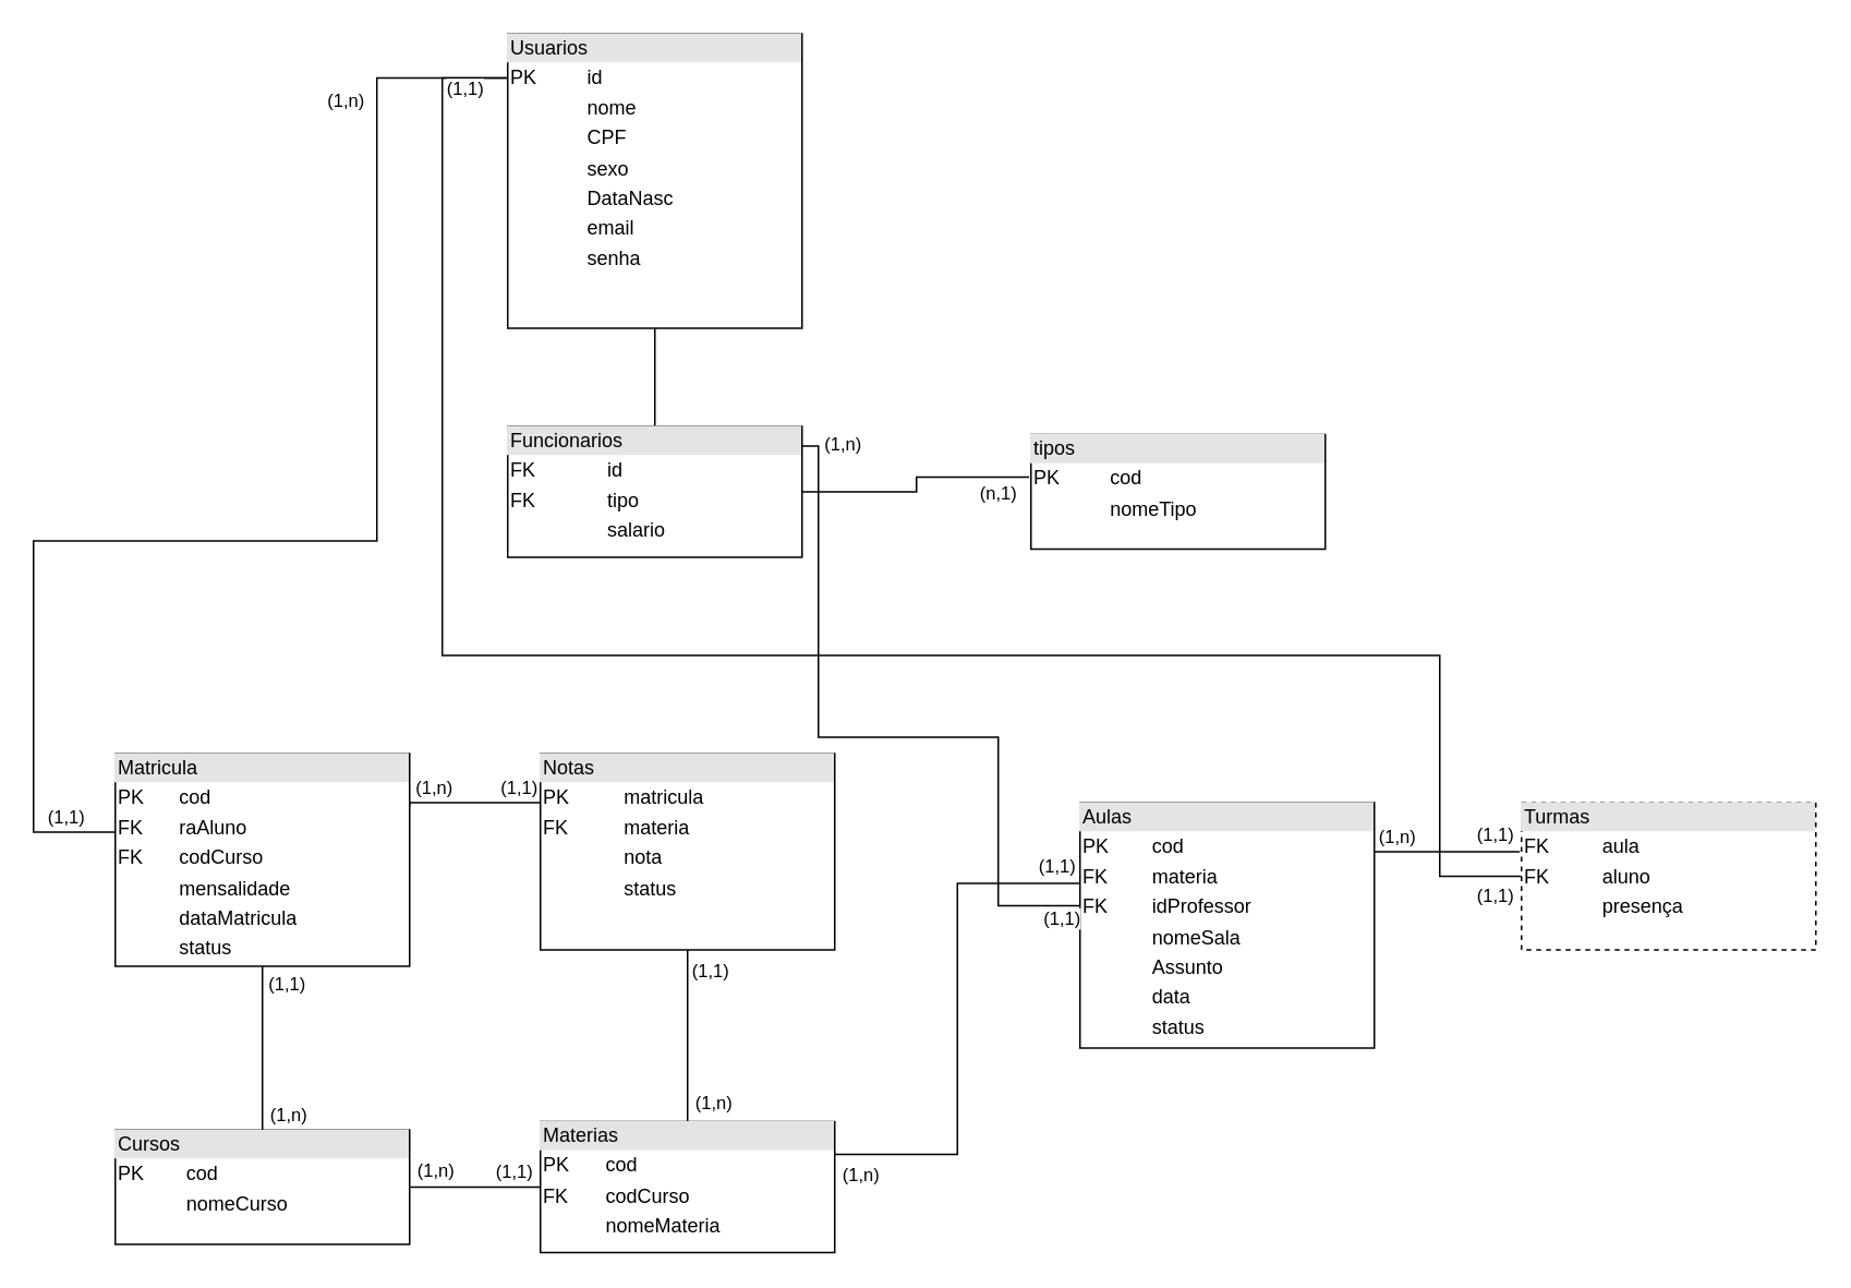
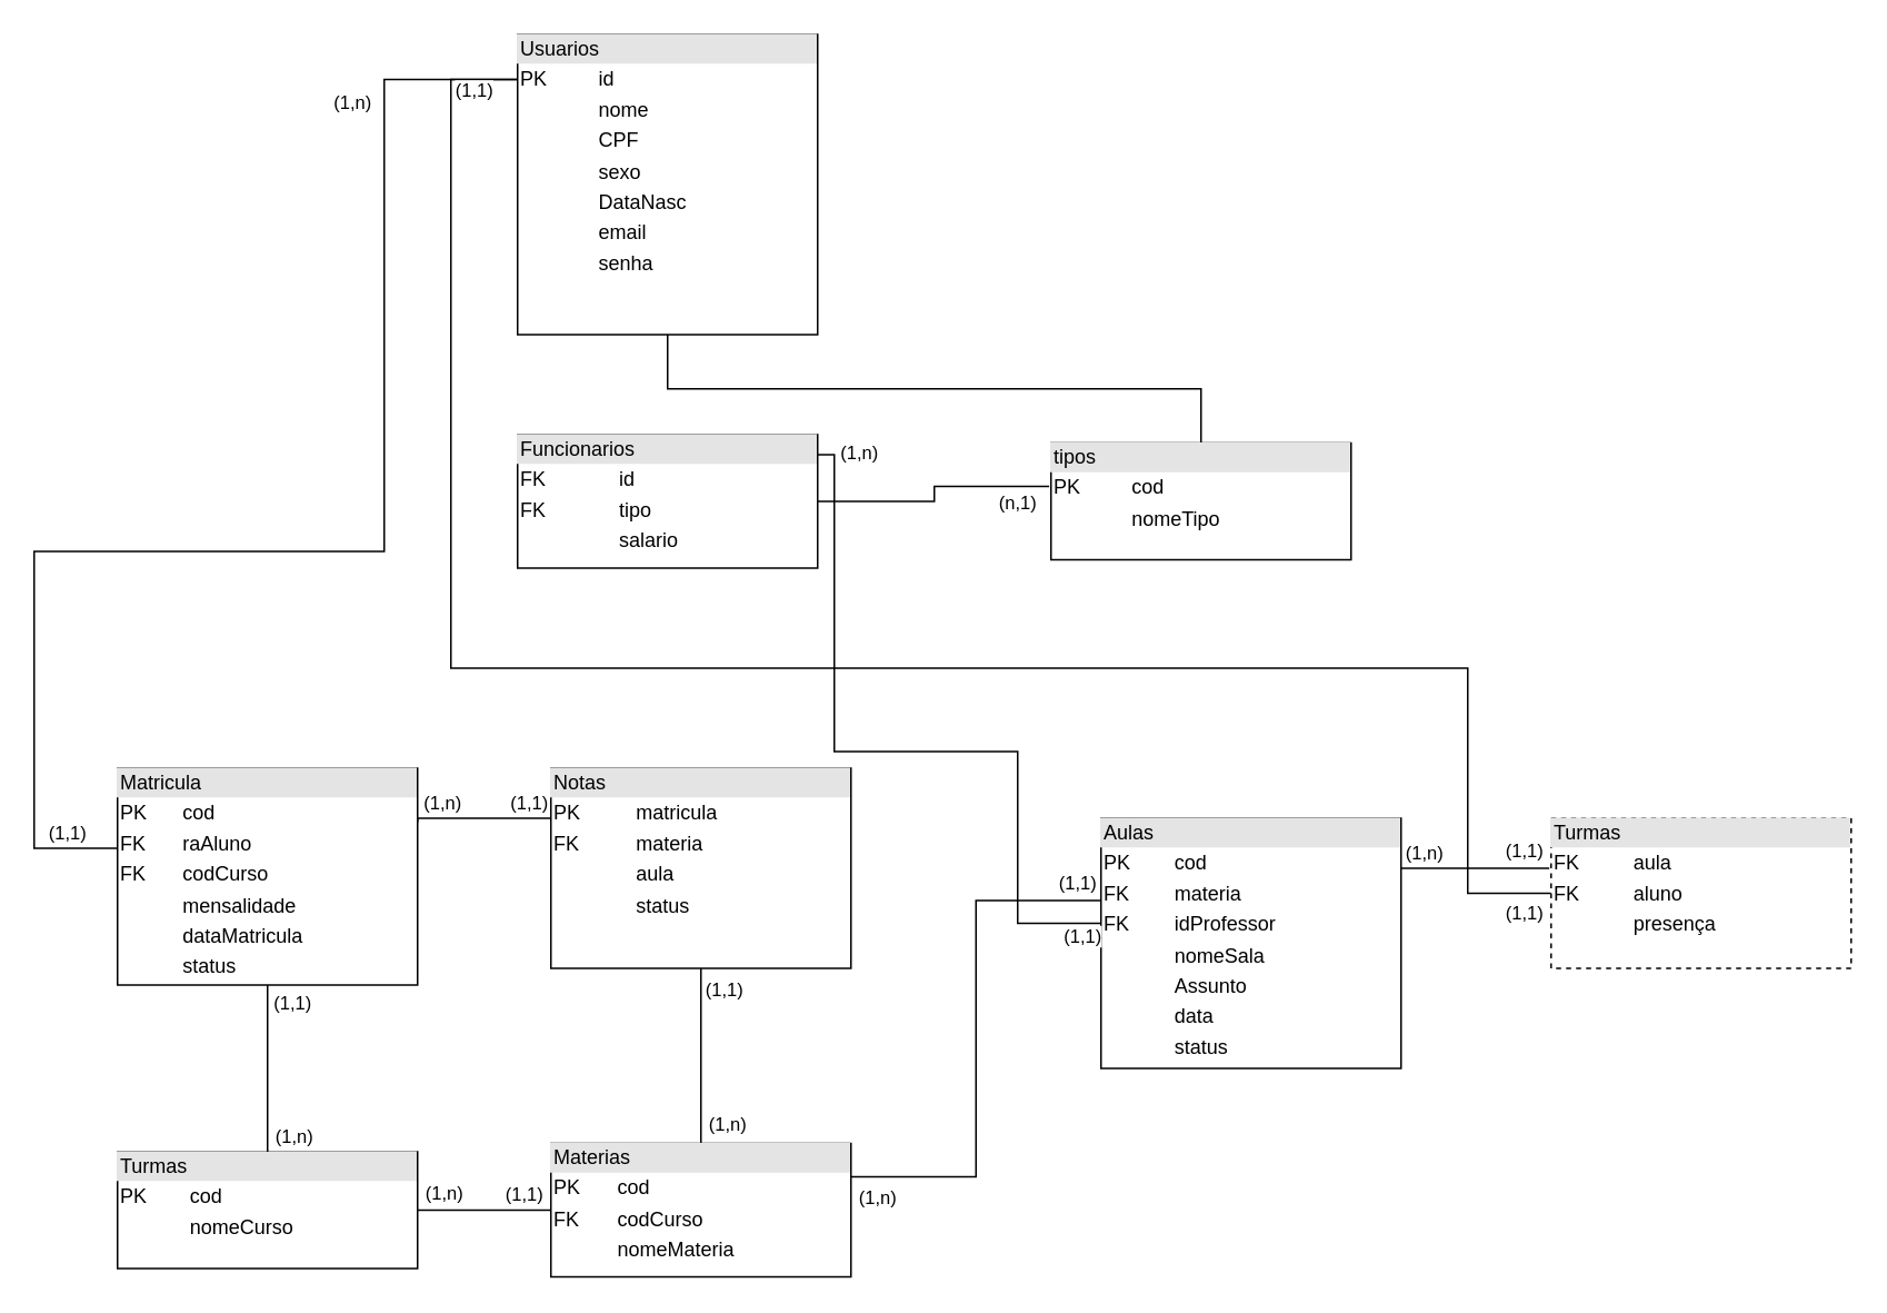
- <mxCell id="2" style="edgeStyle=orthogonalEdgeStyle;rounded=0;orthogonalLoop=1;jettySize=auto;html=1;exitX=0.5;exitY=1;exitDx=0;exitDy=0;entryX=0.5;entryY=0;entryDx=0;entryDy=0;endArrow=none;endFill=0;" parent="1" source="3" target="29" edge="1"><mxGeometry relative="1" as="geometry" /></mxCell>
+ <mxCell id="2" style="edgeStyle=orthogonalEdgeStyle;rounded=0;orthogonalLoop=1;jettySize=auto;html=1;exitX=0.5;exitY=1;exitDx=0;exitDy=0;endArrow=none;endFill=0;" parent="1" source="3" target="38" edge="1"><mxGeometry relative="1" as="geometry" /></mxCell>
- <mxCell id="33" value="&lt;div style=&quot;box-sizing:border-box;width:100%;background:#e4e4e4;padding:2px;&quot;&gt;Notas&lt;/div&gt;&lt;table style=&quot;width:100%;font-size:1em;&quot; cellpadding=&quot;2&quot; cellspacing=&quot;0&quot;&gt;&lt;tbody&gt;&lt;tr&gt;&lt;td&gt;PK&lt;/td&gt;&lt;td&gt;matricula&lt;br&gt;&lt;/td&gt;&lt;/tr&gt;&lt;tr&gt;&lt;td&gt;FK&lt;/td&gt;&lt;td&gt;materia&lt;br&gt;&lt;/td&gt;&lt;/tr&gt;&lt;tr&gt;&lt;td&gt;&lt;br&gt;&lt;/td&gt;&lt;td&gt;nota&lt;/td&gt;&lt;/tr&gt;&lt;tr&gt;&lt;td&gt;&lt;br&gt;&lt;/td&gt;&lt;td&gt;status&lt;br&gt;&lt;/td&gt;&lt;/tr&gt;&lt;/tbody&gt;&lt;/table&gt;" style="verticalAlign=top;align=left;overflow=fill;html=1;whiteSpace=wrap;" parent="1" vertex="1"><mxGeometry x="330" y="460" width="180" height="120" as="geometry" /></mxCell>
+ <mxCell id="33" value="&lt;div style=&quot;box-sizing:border-box;width:100%;background:#e4e4e4;padding:2px;&quot;&gt;Notas&lt;/div&gt;&lt;table style=&quot;width:100%;font-size:1em;&quot; cellpadding=&quot;2&quot; cellspacing=&quot;0&quot;&gt;&lt;tbody&gt;&lt;tr&gt;&lt;td&gt;PK&lt;/td&gt;&lt;td&gt;matricula&lt;br&gt;&lt;/td&gt;&lt;/tr&gt;&lt;tr&gt;&lt;td&gt;FK&lt;/td&gt;&lt;td&gt;materia&lt;br&gt;&lt;/td&gt;&lt;/tr&gt;&lt;tr&gt;&lt;td&gt;&lt;br&gt;&lt;/td&gt;&lt;td&gt;aula&lt;/td&gt;&lt;/tr&gt;&lt;tr&gt;&lt;td&gt;&lt;br&gt;&lt;/td&gt;&lt;td&gt;status&lt;br&gt;&lt;/td&gt;&lt;/tr&gt;&lt;/tbody&gt;&lt;/table&gt;" style="verticalAlign=top;align=left;overflow=fill;html=1;whiteSpace=wrap;" parent="1" vertex="1"><mxGeometry x="330" y="460" width="180" height="120" as="geometry" /></mxCell>
- <mxCell id="8" value="&lt;div style=&quot;box-sizing:border-box;width:100%;background:#e4e4e4;padding:2px;&quot;&gt;Cursos&lt;br&gt;&lt;/div&gt;&lt;table style=&quot;width:100%;font-size:1em;&quot; cellpadding=&quot;2&quot; cellspacing=&quot;0&quot;&gt;&lt;tbody&gt;&lt;tr&gt;&lt;td&gt;PK&lt;/td&gt;&lt;td&gt;cod&lt;br&gt;&lt;/td&gt;&lt;/tr&gt;&lt;tr&gt;&lt;td&gt;&lt;br&gt;&lt;/td&gt;&lt;td&gt;nomeCurso&lt;br&gt;&lt;/td&gt;&lt;/tr&gt;&lt;tr&gt;&lt;td&gt;&lt;br&gt;&lt;/td&gt;&lt;td&gt;&lt;br&gt;&lt;/td&gt;&lt;/tr&gt;&lt;tr&gt;&lt;td&gt;&lt;/td&gt;&lt;td&gt;&lt;br&gt;&lt;/td&gt;&lt;/tr&gt;&lt;/tbody&gt;&lt;/table&gt;" style="verticalAlign=top;align=left;overflow=fill;html=1;whiteSpace=wrap;" parent="1" vertex="1"><mxGeometry x="70" y="690" width="180" height="70" as="geometry" /></mxCell>
+ <mxCell id="8" value="&lt;div style=&quot;box-sizing:border-box;width:100%;background:#e4e4e4;padding:2px;&quot;&gt;Turmas&lt;br&gt;&lt;/div&gt;&lt;table style=&quot;width:100%;font-size:1em;&quot; cellpadding=&quot;2&quot; cellspacing=&quot;0&quot;&gt;&lt;tbody&gt;&lt;tr&gt;&lt;td&gt;PK&lt;/td&gt;&lt;td&gt;cod&lt;br&gt;&lt;/td&gt;&lt;/tr&gt;&lt;tr&gt;&lt;td&gt;&lt;br&gt;&lt;/td&gt;&lt;td&gt;nomeCurso&lt;br&gt;&lt;/td&gt;&lt;/tr&gt;&lt;tr&gt;&lt;td&gt;&lt;br&gt;&lt;/td&gt;&lt;td&gt;&lt;br&gt;&lt;/td&gt;&lt;/tr&gt;&lt;tr&gt;&lt;td&gt;&lt;/td&gt;&lt;td&gt;&lt;br&gt;&lt;/td&gt;&lt;/tr&gt;&lt;/tbody&gt;&lt;/table&gt;" style="verticalAlign=top;align=left;overflow=fill;html=1;whiteSpace=wrap;" parent="1" vertex="1"><mxGeometry x="70" y="690" width="180" height="70" as="geometry" /></mxCell>
